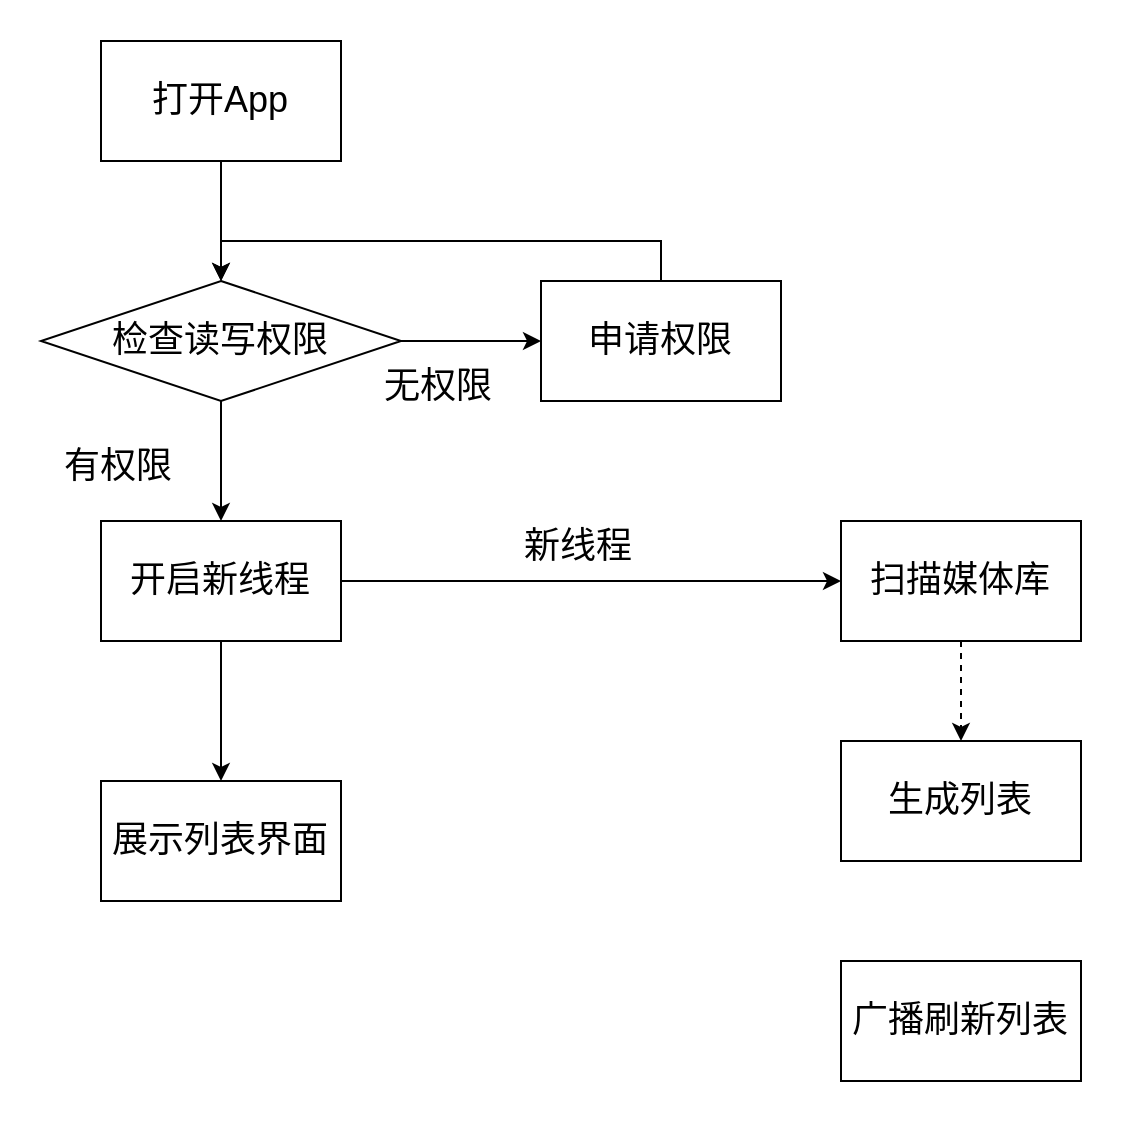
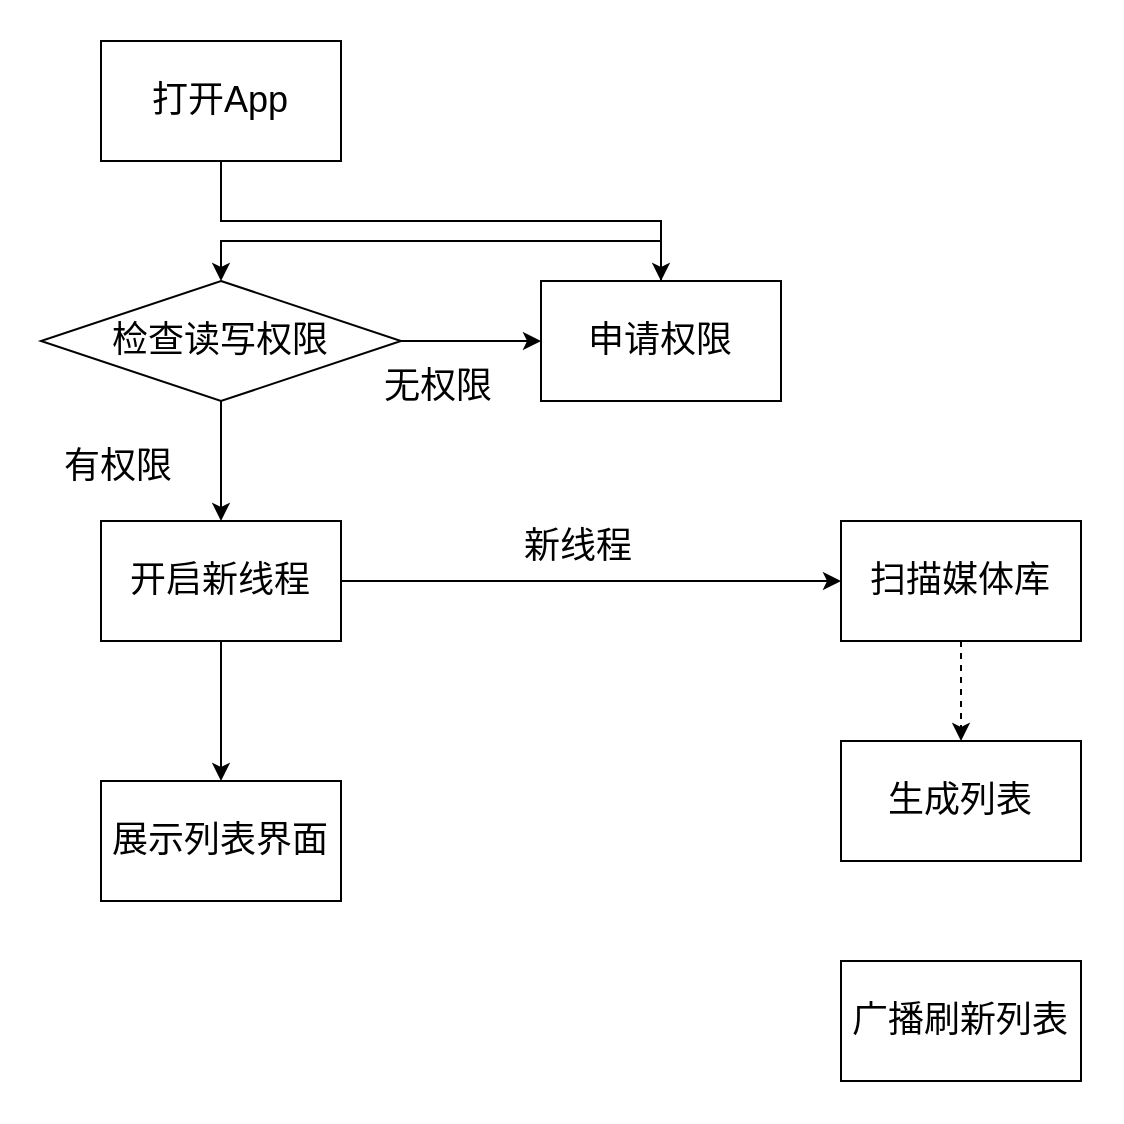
- <mxCell id="2" style="edgeStyle=orthogonalEdgeStyle;rounded=0;orthogonalLoop=1;jettySize=auto;html=1;exitX=0.5;exitY=1;exitDx=0;exitDy=0;entryX=0.5;entryY=0;entryDx=0;entryDy=0;fontSize=18;" edge="1" parent="1" source="3" target="6"><mxGeometry relative="1" as="geometry" /></mxCell>
+ <mxCell id="2" style="edgeStyle=orthogonalEdgeStyle;rounded=0;orthogonalLoop=1;jettySize=auto;html=1;exitX=0.5;exitY=1;exitDx=0;exitDy=0;fontSize=18;" edge="1" parent="1" source="3" target="8"><mxGeometry relative="1" as="geometry" /></mxCell>
